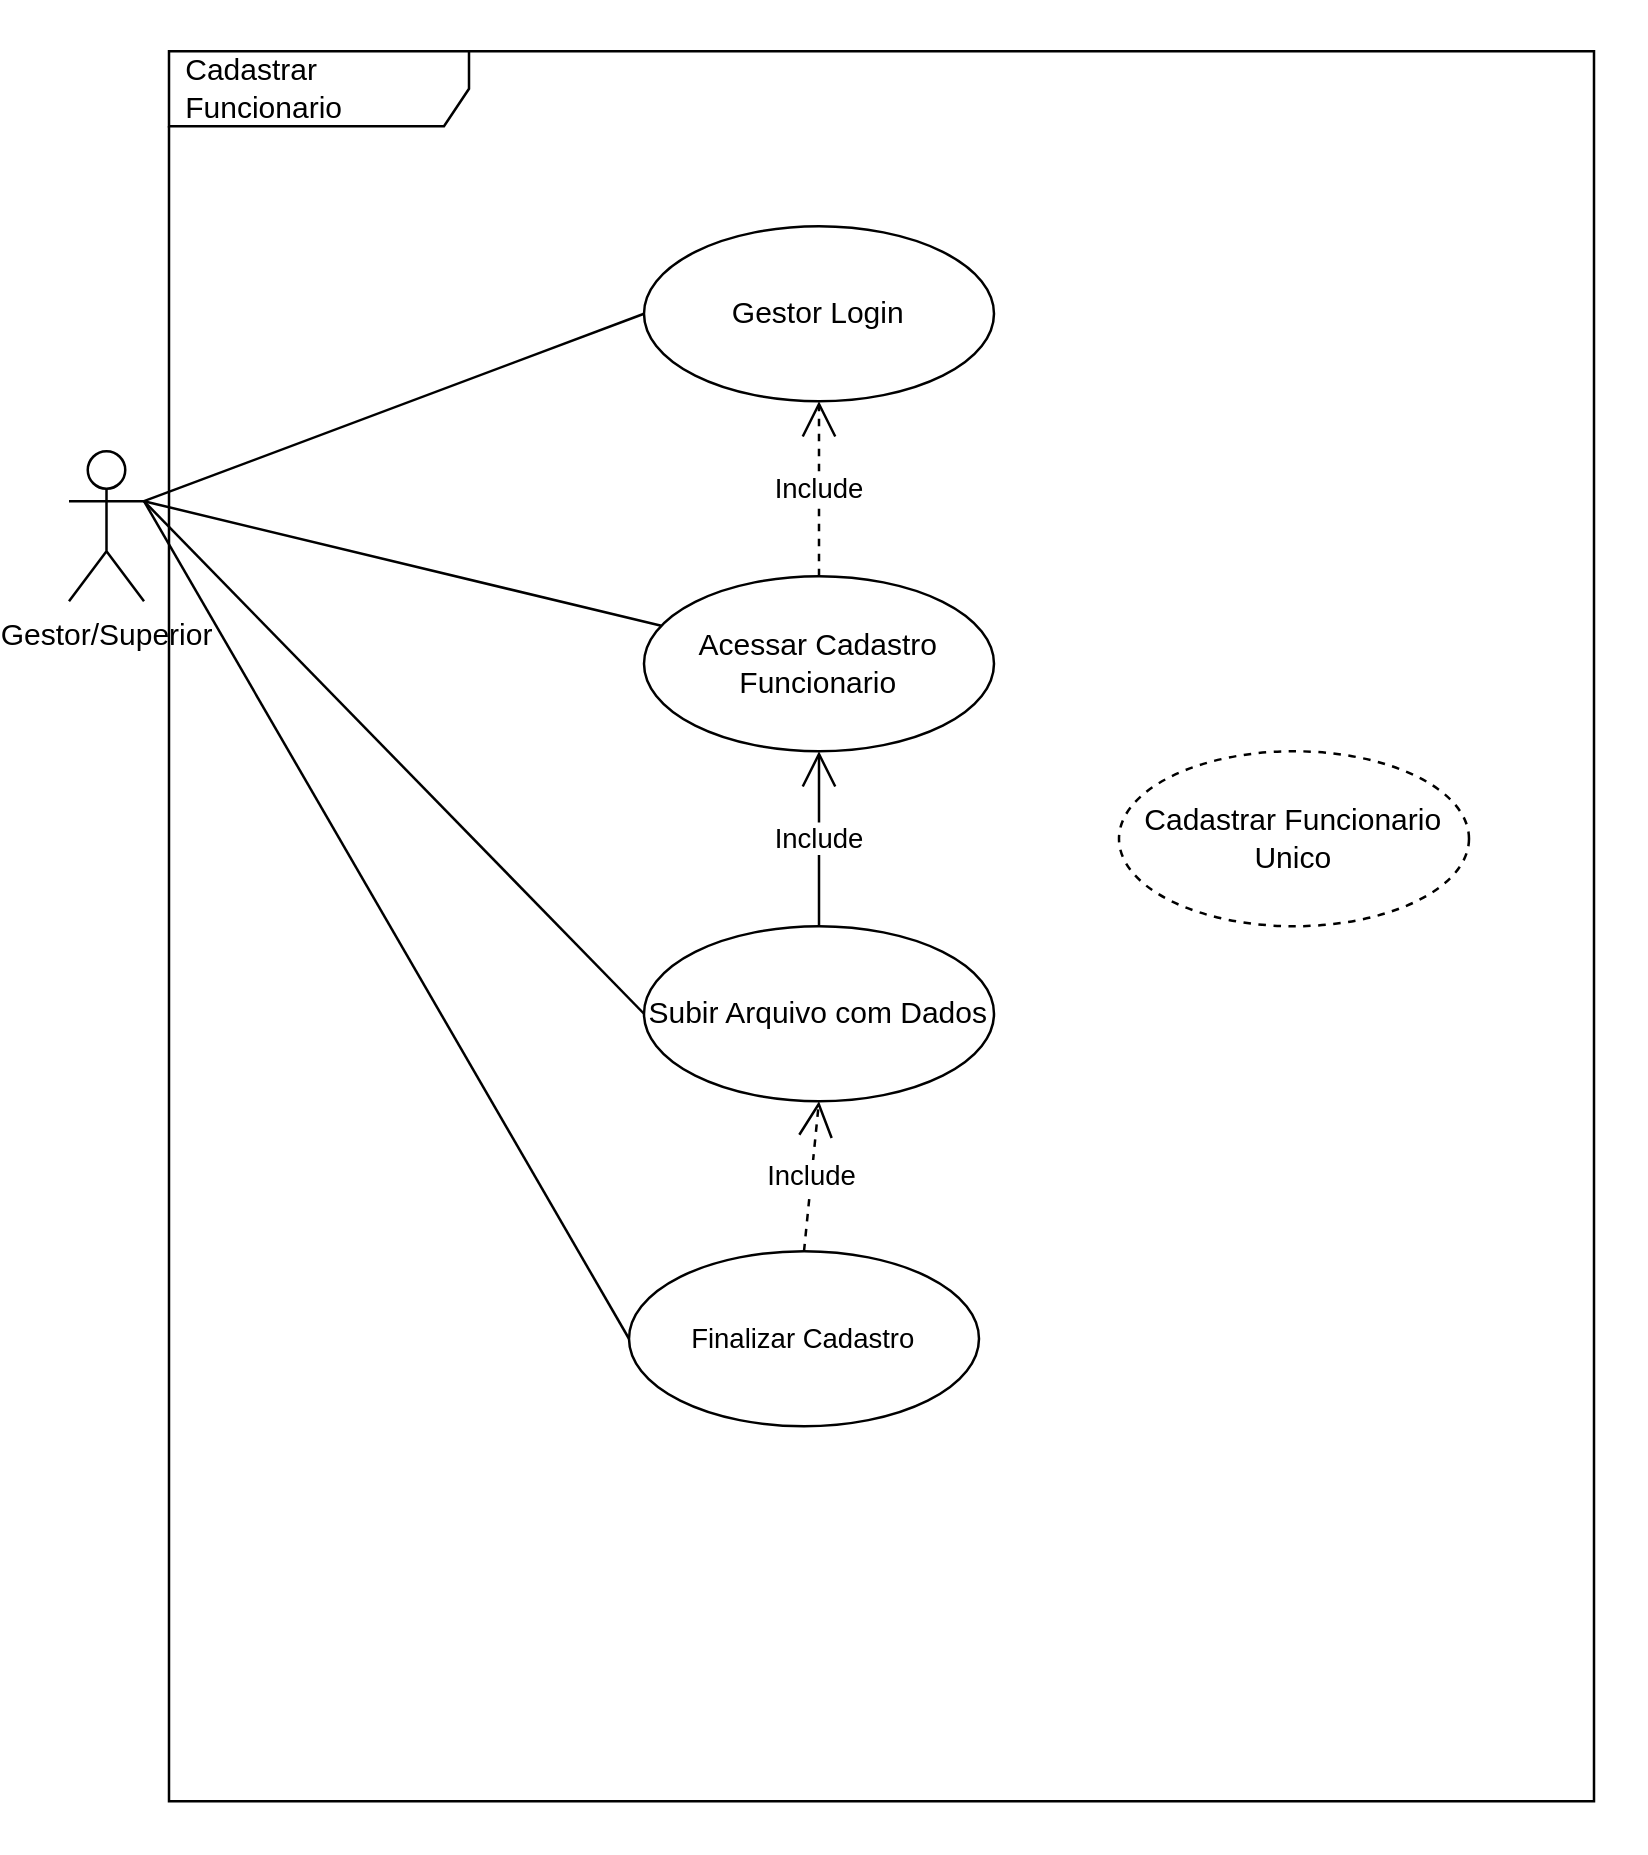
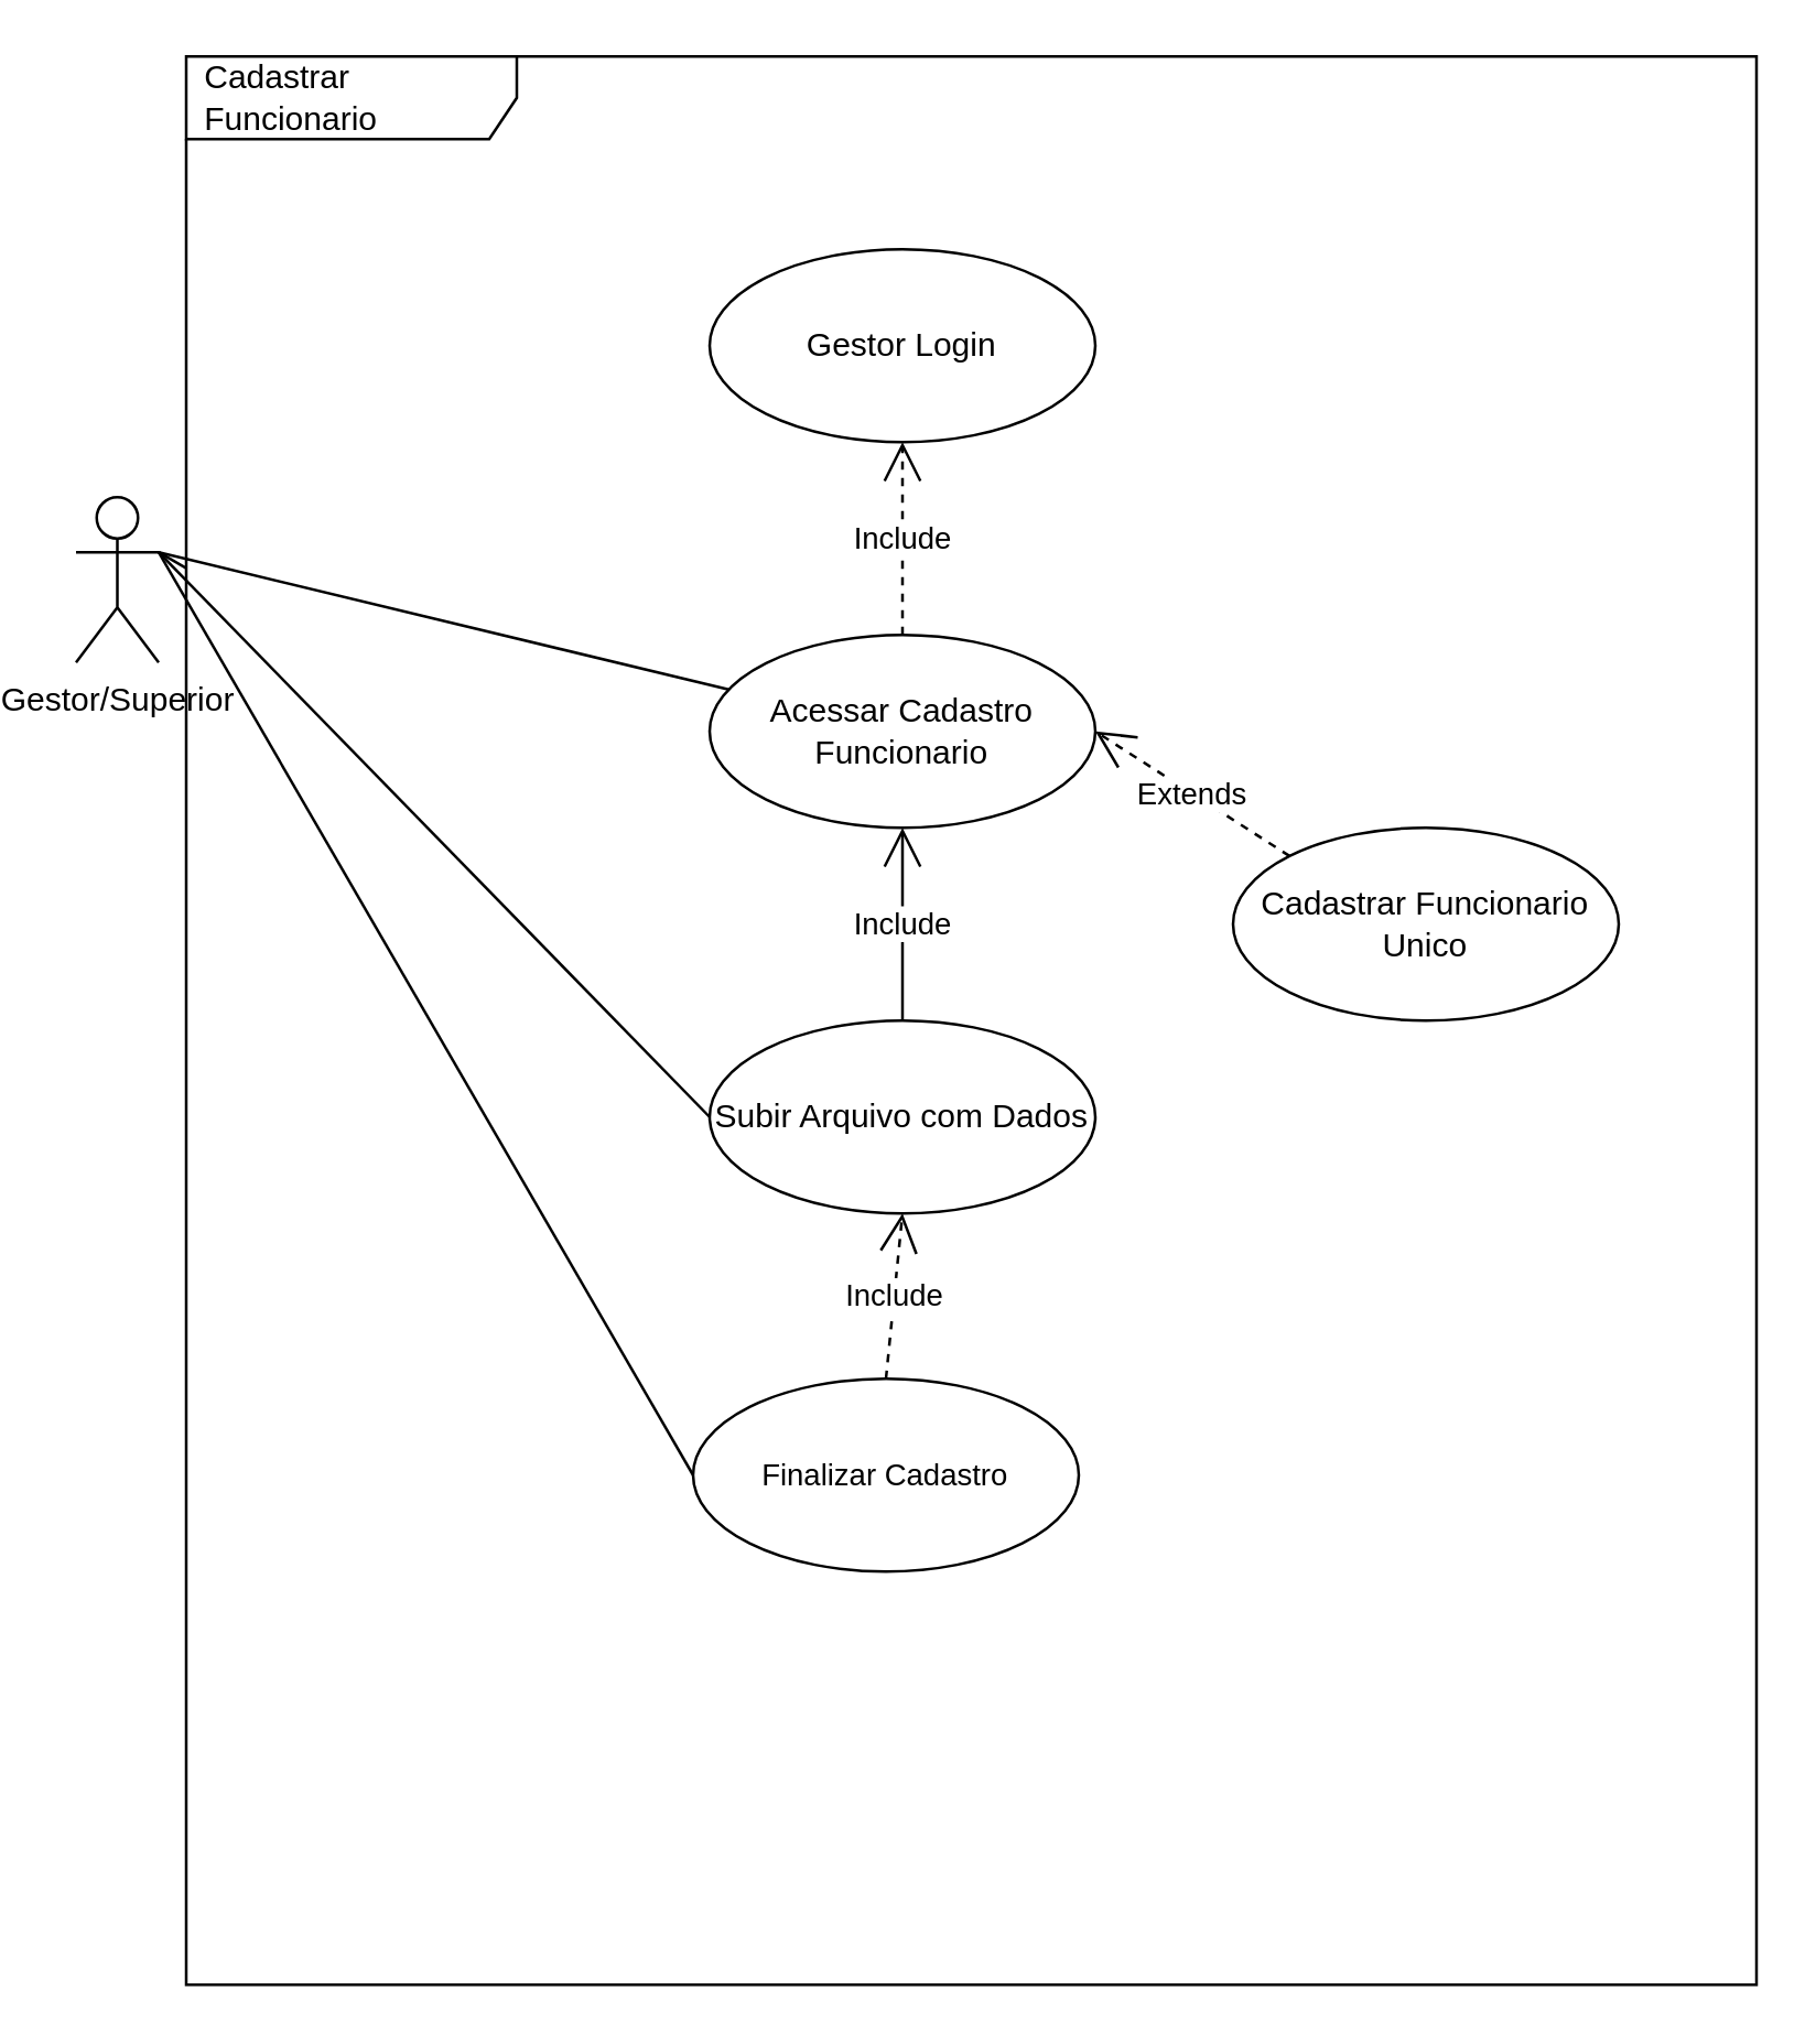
- <mxCell id="8" value="" style="endArrow=none;html=1;rounded=0;exitX=1;exitY=0.333;exitDx=0;exitDy=0;exitPerimeter=0;entryX=0;entryY=0.5;entryDx=0;entryDy=0;" parent="1" source="6" target="7" edge="1"><mxGeometry width="50" height="50" relative="1" as="geometry"><mxPoint x="290" y="360" as="sourcePoint" /><mxPoint x="340" y="310" as="targetPoint" /></mxGeometry></mxCell>
+ <mxCell id="8" value="" style="endArrow=none;html=1;rounded=0;exitX=1;exitY=0.333;exitDx=0;exitDy=0;exitPerimeter=0;" parent="1" source="6" target="2" edge="1"><mxGeometry width="50" height="50" relative="1" as="geometry"><mxPoint x="290" y="360" as="sourcePoint" /><mxPoint x="340" y="310" as="targetPoint" /></mxGeometry></mxCell>
+ <mxCell id="15" value="Extends" style="endArrow=open;endSize=12;dashed=1;html=1;rounded=0;entryX=1;entryY=0.5;entryDx=0;entryDy=0;exitX=0;exitY=0;exitDx=0;exitDy=0;" edge="1" parent="1" source="14" target="9"><mxGeometry width="160" relative="1" as="geometry"><mxPoint x="440" y="260" as="sourcePoint" /><mxPoint x="440" y="190" as="targetPoint" /><Array as="points" /></mxGeometry></mxCell>
- <mxCell id="14" value="Cadastrar Funcionario Unico" style="ellipse;whiteSpace=wrap;html=1;dashed=1;" vertex="1" parent="1"><mxGeometry x="440" y="300" width="140" height="70" as="geometry" /></mxCell>
+ <mxCell id="14" value="Cadastrar Funcionario Unico" style="ellipse;whiteSpace=wrap;html=1;" vertex="1" parent="1"><mxGeometry x="440" y="300" width="140" height="70" as="geometry" /></mxCell>
